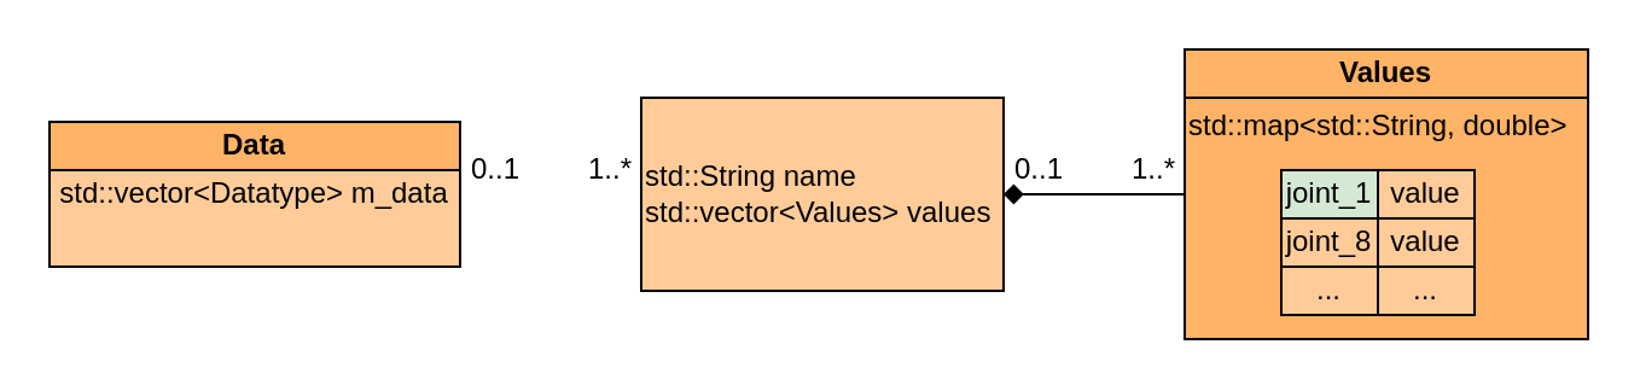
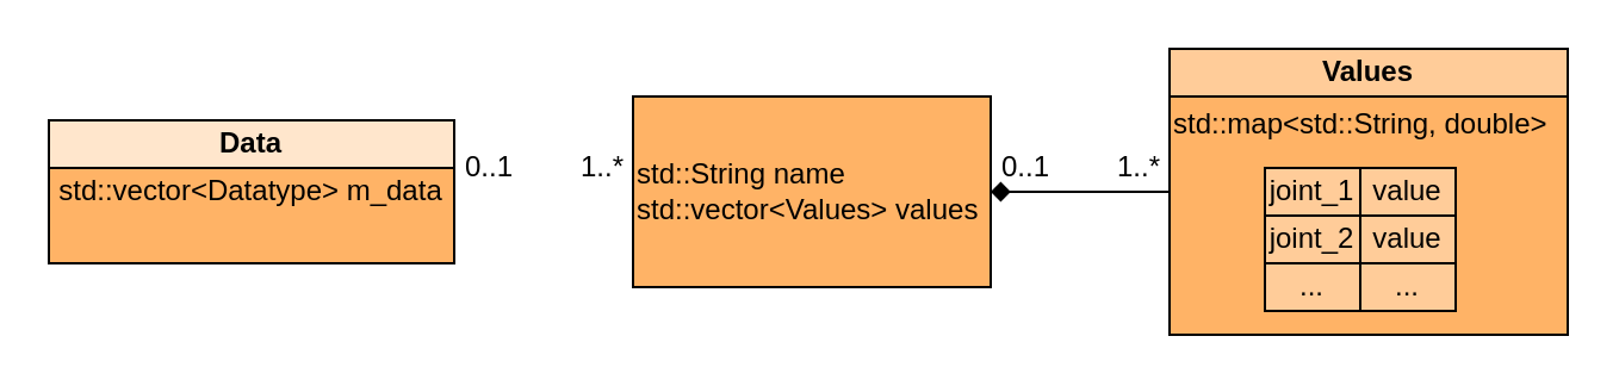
- <mxCell id="12" value="Values" style="rounded=0;whiteSpace=wrap;html=1;fillColor=#FFB366;fontStyle=1" vertex="1" parent="1"><mxGeometry x="490" y="20" width="167" height="20" as="geometry" /></mxCell>
+ <mxCell id="12" value="Values" style="rounded=0;whiteSpace=wrap;html=1;fillColor=#ffcc99;fontStyle=1;" vertex="1" parent="1"><mxGeometry x="490" y="20" width="167" height="20" as="geometry" /></mxCell>
- <mxCell id="11" value="Data" style="rounded=0;whiteSpace=wrap;html=1;fillColor=#FFB366;fontStyle=1" vertex="1" parent="1"><mxGeometry x="20" y="50" width="170" height="20" as="geometry" /></mxCell>
+ <mxCell id="11" value="Data" style="rounded=0;whiteSpace=wrap;html=1;fillColor=#ffe6cc;fontStyle=1;" vertex="1" parent="1"><mxGeometry x="20" y="50" width="170" height="20" as="geometry" /></mxCell>
- <mxCell id="3" value="std::vector&amp;lt;Datatype&amp;gt; m_data&lt;br&gt;" style="rounded=0;whiteSpace=wrap;html=1;fillColor=#ffcc99;" vertex="1" parent="1"><mxGeometry x="20" y="50" width="170" height="60" as="geometry" /></mxCell>
+ <mxCell id="3" value="std::vector&amp;lt;Datatype&amp;gt; m_data&lt;br&gt;" style="rounded=0;whiteSpace=wrap;html=1;fillColor=#FFB366;" vertex="1" parent="1"><mxGeometry x="20" y="50" width="170" height="60" as="geometry" /></mxCell>
- <mxCell id="4" value="&lt;span style=&quot;white-space: normal ; line-height: 120%&quot;&gt;std::String name&lt;br&gt;std::vector&amp;lt;Values&amp;gt; values&lt;br&gt;&lt;/span&gt;" style="rounded=0;whiteSpace=wrap;html=1;align=left;fillColor=#ffcc99;" vertex="1" parent="1"><mxGeometry x="265" y="40" width="150" height="80" as="geometry" /></mxCell>
+ <mxCell id="4" value="&lt;span style=&quot;white-space: normal ; line-height: 120%&quot;&gt;std::String name&lt;br&gt;std::vector&amp;lt;Values&amp;gt; values&lt;br&gt;&lt;/span&gt;" style="rounded=0;whiteSpace=wrap;html=1;align=left;fillColor=#FFB366;" vertex="1" parent="1"><mxGeometry x="265" y="40" width="150" height="80" as="geometry" /></mxCell>
- <mxCell id="5" value="joint_1" style="rounded=0;whiteSpace=wrap;html=1;fillColor=#d5e8d4;" vertex="1" parent="1"><mxGeometry x="530" y="70" width="40" height="20" as="geometry" /></mxCell>
+ <mxCell id="5" value="joint_1" style="rounded=0;whiteSpace=wrap;html=1;fillColor=#FFCC99;" vertex="1" parent="1"><mxGeometry x="530" y="70" width="40" height="20" as="geometry" /></mxCell>
- <mxCell id="6" value="joint_8" style="rounded=0;whiteSpace=wrap;html=1;fillColor=#FFCC99;" vertex="1" parent="1"><mxGeometry x="530" y="90" width="40" height="20" as="geometry" /></mxCell>
+ <mxCell id="6" value="joint_2" style="rounded=0;whiteSpace=wrap;html=1;fillColor=#FFCC99;" vertex="1" parent="1"><mxGeometry x="530" y="90" width="40" height="20" as="geometry" /></mxCell>
